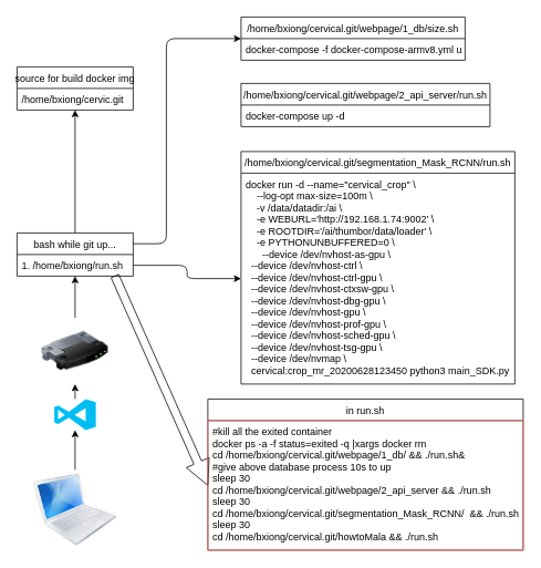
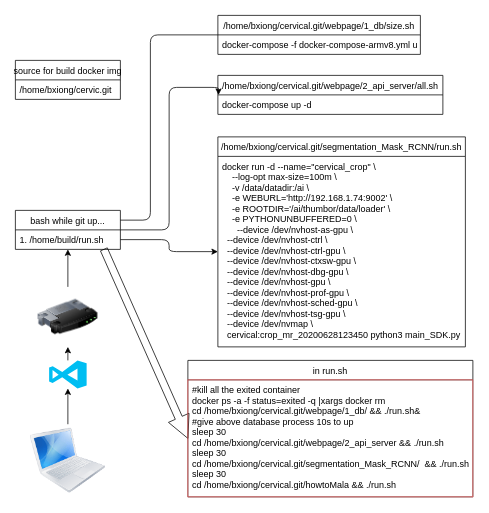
- <mxCell id="12" style="edgeStyle=orthogonalEdgeStyle;html=1;exitX=1;exitY=0.25;exitDx=0;exitDy=0;entryX=0;entryY=0.5;entryDx=0;entryDy=0;elbow=vertical;" edge="1" parent="1" source="13" target="23"><mxGeometry relative="1" as="geometry"><Array as="points"><mxPoint x="200" y="293" /><mxPoint x="200" y="46" /></Array></mxGeometry></mxCell>
+ <mxCell id="12" style="edgeStyle=orthogonalEdgeStyle;html=1;exitX=1;exitY=0.25;exitDx=0;exitDy=0;entryX=0;entryY=0.5;entryDx=0;entryDy=0;elbow=vertical;endArrow=none;" edge="1" parent="1" source="13" target="23"><mxGeometry relative="1" as="geometry"><Array as="points"><mxPoint x="200" y="293" /><mxPoint x="200" y="46" /></Array></mxGeometry></mxCell>
- <mxCell id="21" value="/home/bxiong/cervical.git/webpage/2_api_server/run.sh" style="swimlane;fontStyle=0;childLayout=stackLayout;horizontal=1;startSize=26;fillColor=none;horizontalStack=0;resizeParent=1;resizeParentMax=0;resizeLast=0;collapsible=1;marginBottom=0;" vertex="1" parent="1"><mxGeometry x="290" y="100" width="300" height="52" as="geometry" /></mxCell>
+ <mxCell id="21" value="/home/bxiong/cervical.git/webpage/2_api_server/all.sh" style="swimlane;fontStyle=0;childLayout=stackLayout;horizontal=1;startSize=26;fillColor=none;horizontalStack=0;resizeParent=1;resizeParentMax=0;resizeLast=0;collapsible=1;marginBottom=0;" vertex="1" parent="1"><mxGeometry x="290" y="100" width="300" height="52" as="geometry" /></mxCell>
+ <mxCell id="11" style="edgeStyle=orthogonalEdgeStyle;html=1;exitX=1;exitY=0.5;exitDx=0;exitDy=0;entryX=0.003;entryY=0;entryDx=0;entryDy=0;entryPerimeter=0;elbow=vertical;" edge="1" parent="1" source="13" target="22"><mxGeometry relative="1" as="geometry" /></mxCell>
- <mxCell id="8" value="" style="edgeStyle=none;html=1;" edge="1" parent="1" source="13" target="18"><mxGeometry relative="1" as="geometry" /></mxCell>
- <mxCell id="14" value="1. /home/bxiong/run.sh" style="text;strokeColor=none;fillColor=none;align=left;verticalAlign=top;spacingLeft=4;spacingRight=4;overflow=hidden;rotatable=0;points=[[0,0.5],[1,0.5]];portConstraint=eastwest;" parent="13" vertex="1"><mxGeometry y="26" width="140" height="26" as="geometry" /></mxCell>
+ <mxCell id="14" value="1. /home/build/run.sh" style="text;strokeColor=none;fillColor=none;align=left;verticalAlign=top;spacingLeft=4;spacingRight=4;overflow=hidden;rotatable=0;points=[[0,0.5],[1,0.5]];portConstraint=eastwest;" parent="13" vertex="1"><mxGeometry y="26" width="140" height="26" as="geometry" /></mxCell>
